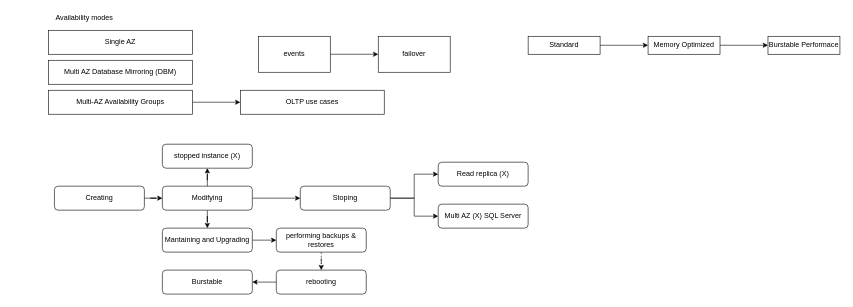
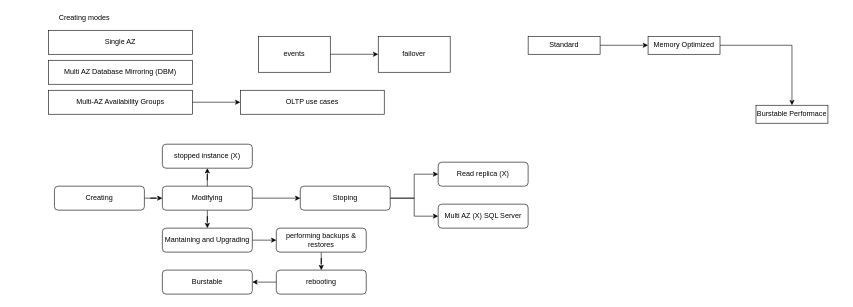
- <mxCell id="2" value="Availability modes" style="text;html=1;strokeColor=none;fillColor=none;align=center;verticalAlign=middle;whiteSpace=wrap;rounded=0;" vertex="1" parent="1"><mxGeometry x="20" y="20" width="240" height="20" as="geometry" /></mxCell>
+ <mxCell id="2" value="Creating modes" style="text;html=1;strokeColor=none;fillColor=none;align=center;verticalAlign=middle;whiteSpace=wrap;rounded=0;" vertex="1" parent="1"><mxGeometry x="20" y="20" width="240" height="20" as="geometry" /></mxCell>
- <mxCell id="15" value="Burstable Performace" style="rounded=0;whiteSpace=wrap;html=1;" vertex="1" parent="1"><mxGeometry x="1280" y="60" width="120" height="30" as="geometry" /></mxCell>
+ <mxCell id="15" value="Burstable Performace" style="rounded=0;whiteSpace=wrap;html=1;" vertex="1" parent="1"><mxGeometry x="1260" y="175" width="120" height="30" as="geometry" /></mxCell>
- <mxCell id="29" value="" style="edgeStyle=orthogonalEdgeStyle;rounded=0;orthogonalLoop=1;jettySize=auto;html=1;dashed=1;" edge="1" parent="1" source="30" target="32"><mxGeometry relative="1" as="geometry" /></mxCell>
+ <mxCell id="29" value="" style="edgeStyle=orthogonalEdgeStyle;rounded=0;orthogonalLoop=1;jettySize=auto;html=1;" edge="1" parent="1" source="30" target="32"><mxGeometry relative="1" as="geometry" /></mxCell>
